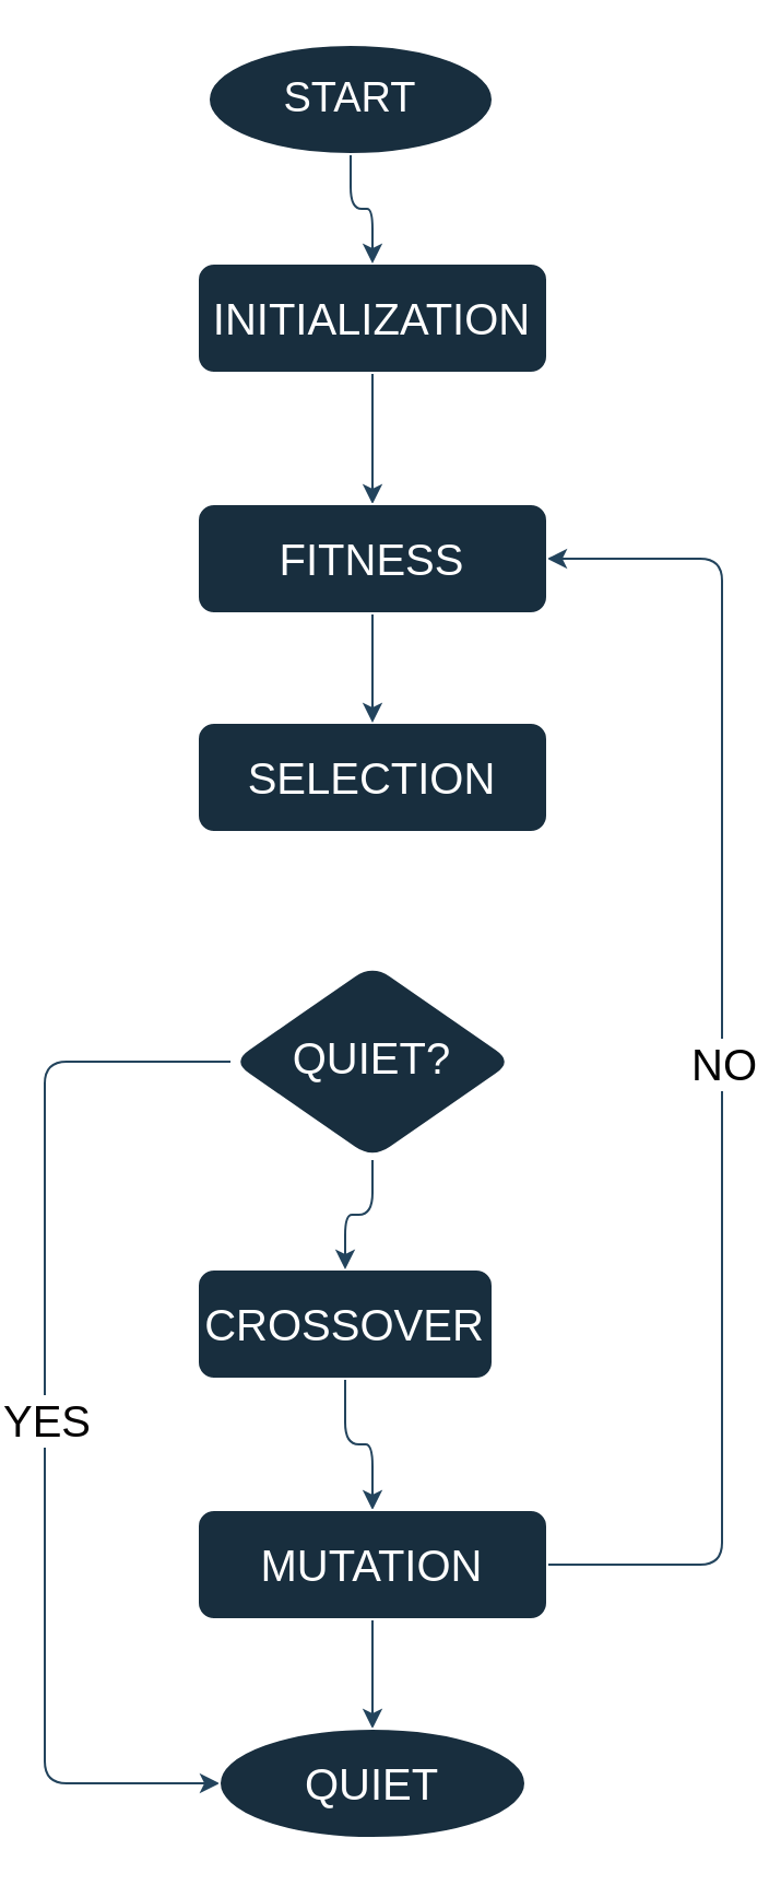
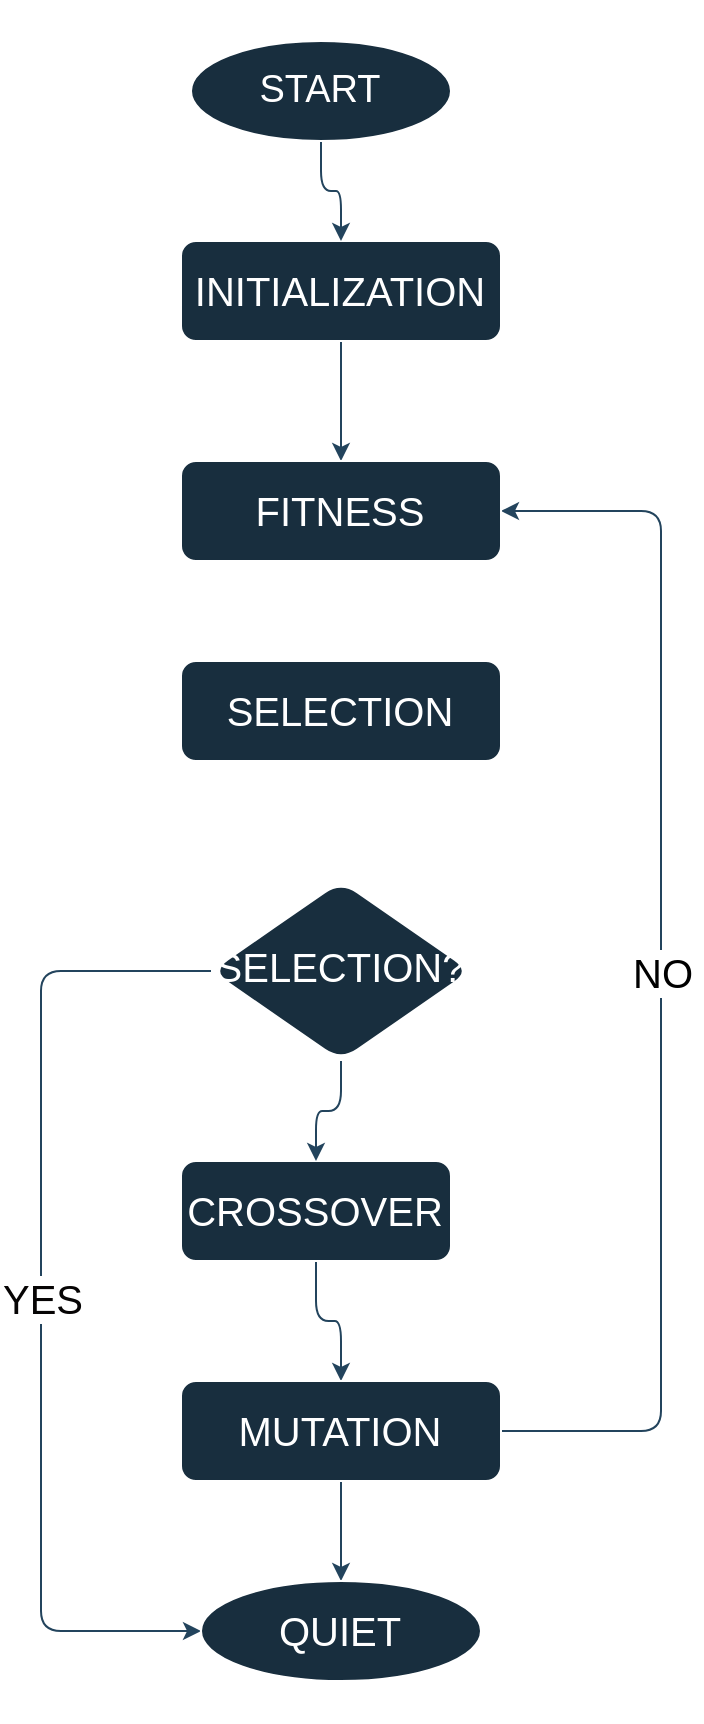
- <mxCell id="18" style="edgeStyle=orthogonalEdgeStyle;rounded=1;orthogonalLoop=1;jettySize=auto;html=1;exitX=0.5;exitY=1;exitDx=0;exitDy=0;entryX=0.5;entryY=0;entryDx=0;entryDy=0;strokeColor=#23445D;" edge="1" parent="1" source="19" target="14"><mxGeometry relative="1" as="geometry" /></mxCell>
- <mxCell id="7" value="&lt;font style=&quot;font-size: 20px;&quot;&gt;QUIET?&lt;/font&gt;" style="rhombus;whiteSpace=wrap;html=1;shadow=0;fontFamily=Helvetica;fontSize=12;align=center;strokeWidth=1;spacing=6;spacingTop=-4;labelBackgroundColor=none;fillColor=#182E3E;strokeColor=#FFFFFF;fontColor=#FFFFFF;rounded=1;" parent="1" vertex="1"><mxGeometry x="105" y="440" width="130" height="90" as="geometry" /></mxCell>
+ <mxCell id="7" value="&lt;font style=&quot;font-size: 20px;&quot;&gt;SELECTION?&lt;/font&gt;" style="rhombus;whiteSpace=wrap;html=1;shadow=0;fontFamily=Helvetica;fontSize=12;align=center;strokeWidth=1;spacing=6;spacingTop=-4;labelBackgroundColor=none;fillColor=#182E3E;strokeColor=#FFFFFF;fontColor=#FFFFFF;rounded=1;" parent="1" vertex="1"><mxGeometry x="105" y="440" width="130" height="90" as="geometry" /></mxCell>
